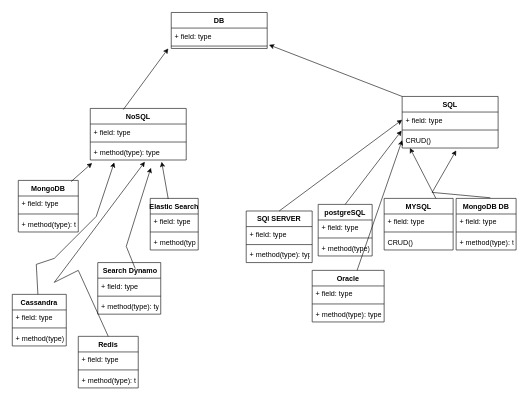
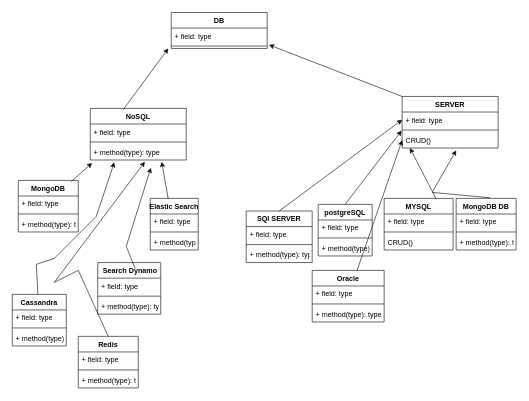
- <mxCell id="9" value="SQL" style="swimlane;fontStyle=1;align=center;verticalAlign=top;childLayout=stackLayout;horizontal=1;startSize=26;horizontalStack=0;resizeParent=1;resizeParentMax=0;resizeLast=0;collapsible=1;marginBottom=0;" vertex="1" parent="1"><mxGeometry x="670" y="160" width="160" height="86" as="geometry" /></mxCell>
+ <mxCell id="9" value="SERVER" style="swimlane;fontStyle=1;align=center;verticalAlign=top;childLayout=stackLayout;horizontal=1;startSize=26;horizontalStack=0;resizeParent=1;resizeParentMax=0;resizeLast=0;collapsible=1;marginBottom=0;" vertex="1" parent="1"><mxGeometry x="670" y="160" width="160" height="86" as="geometry" /></mxCell>
